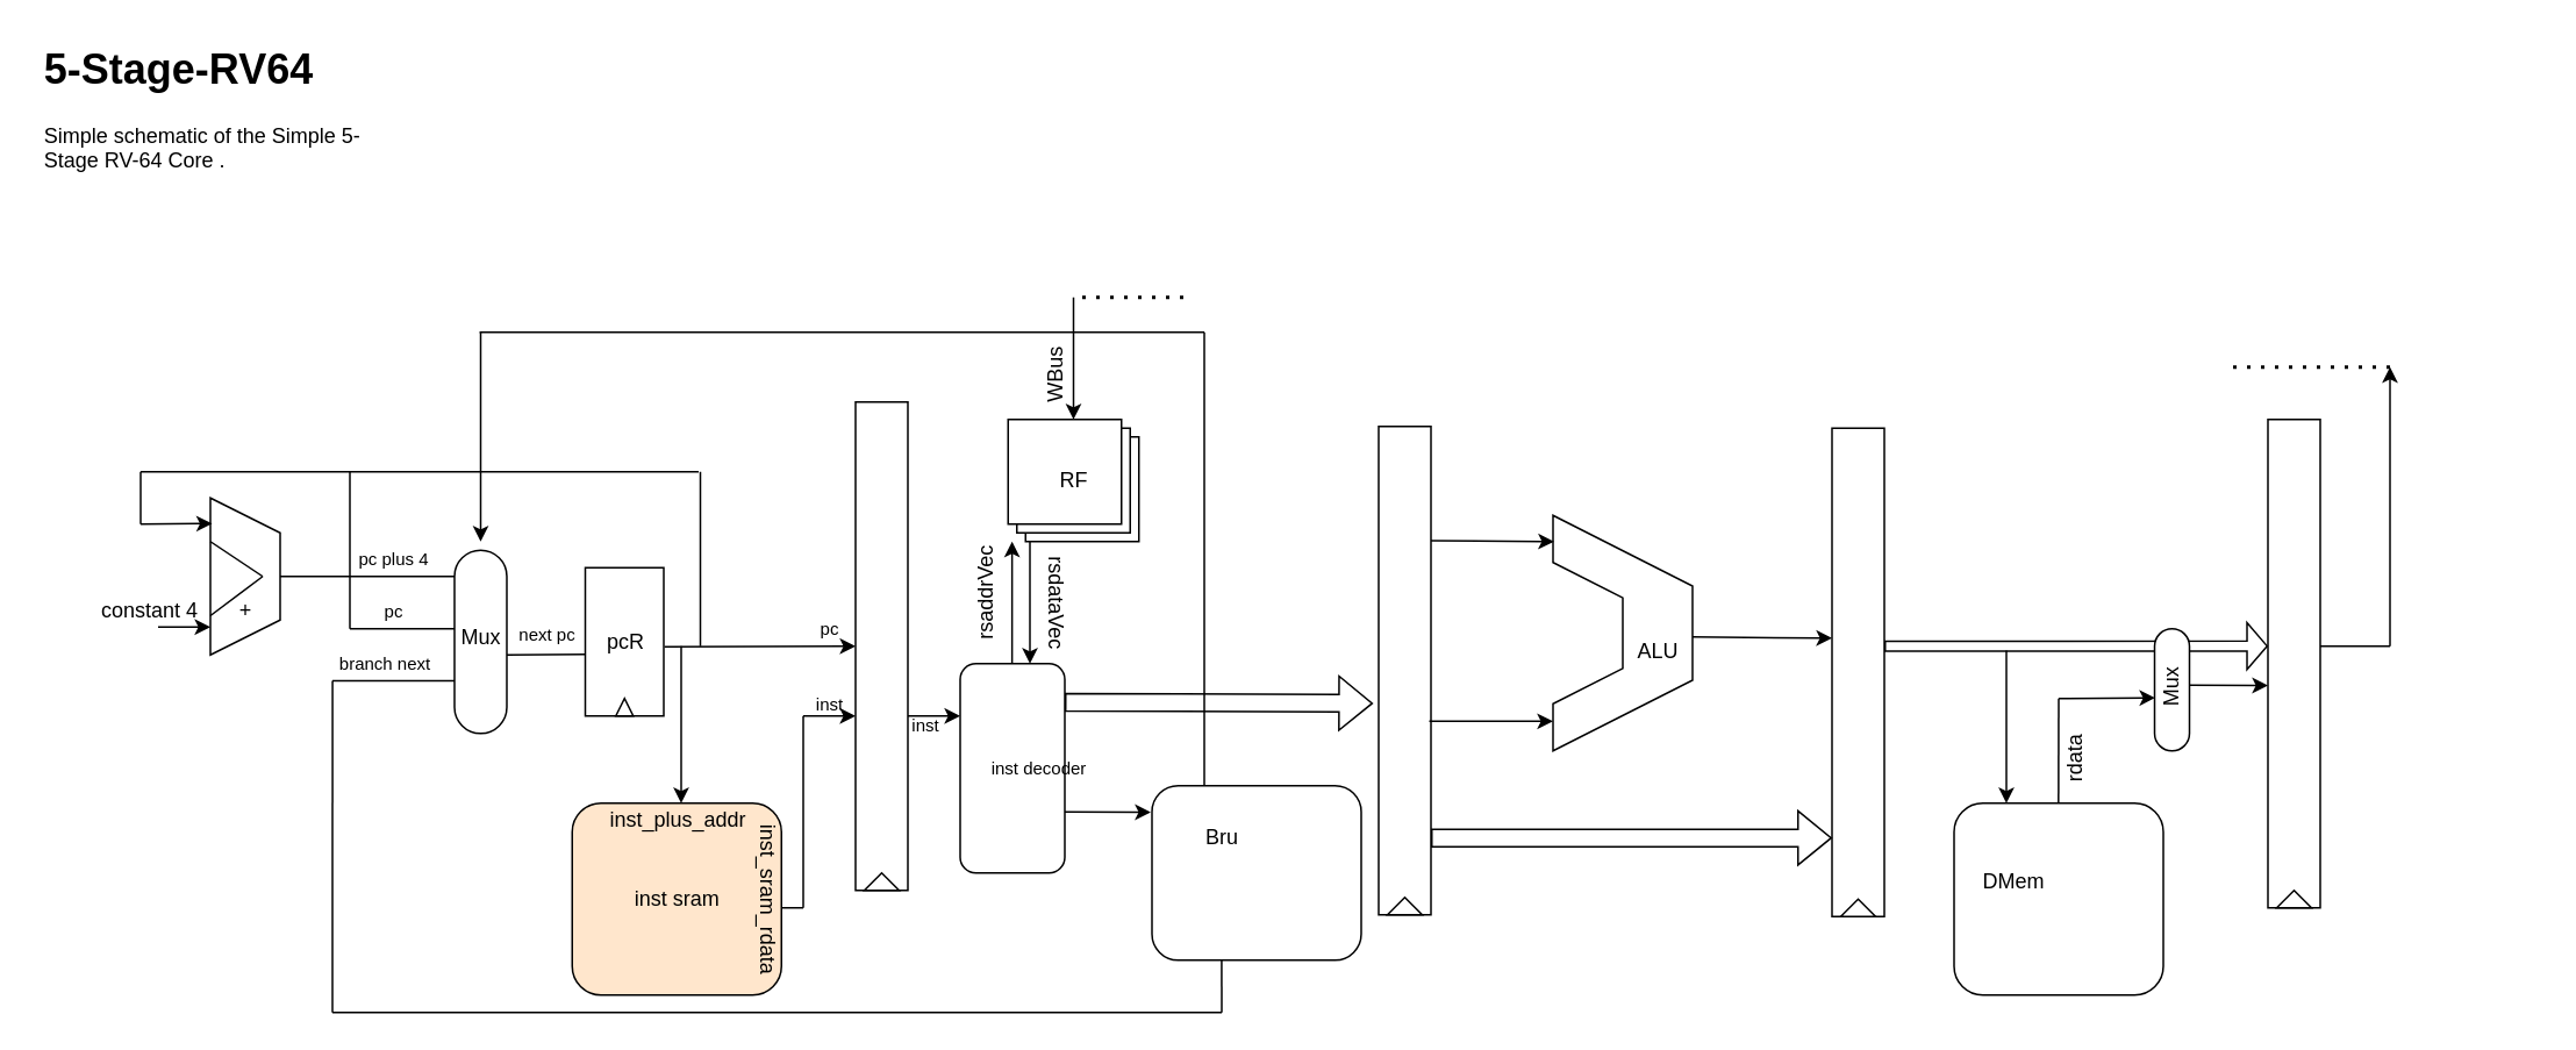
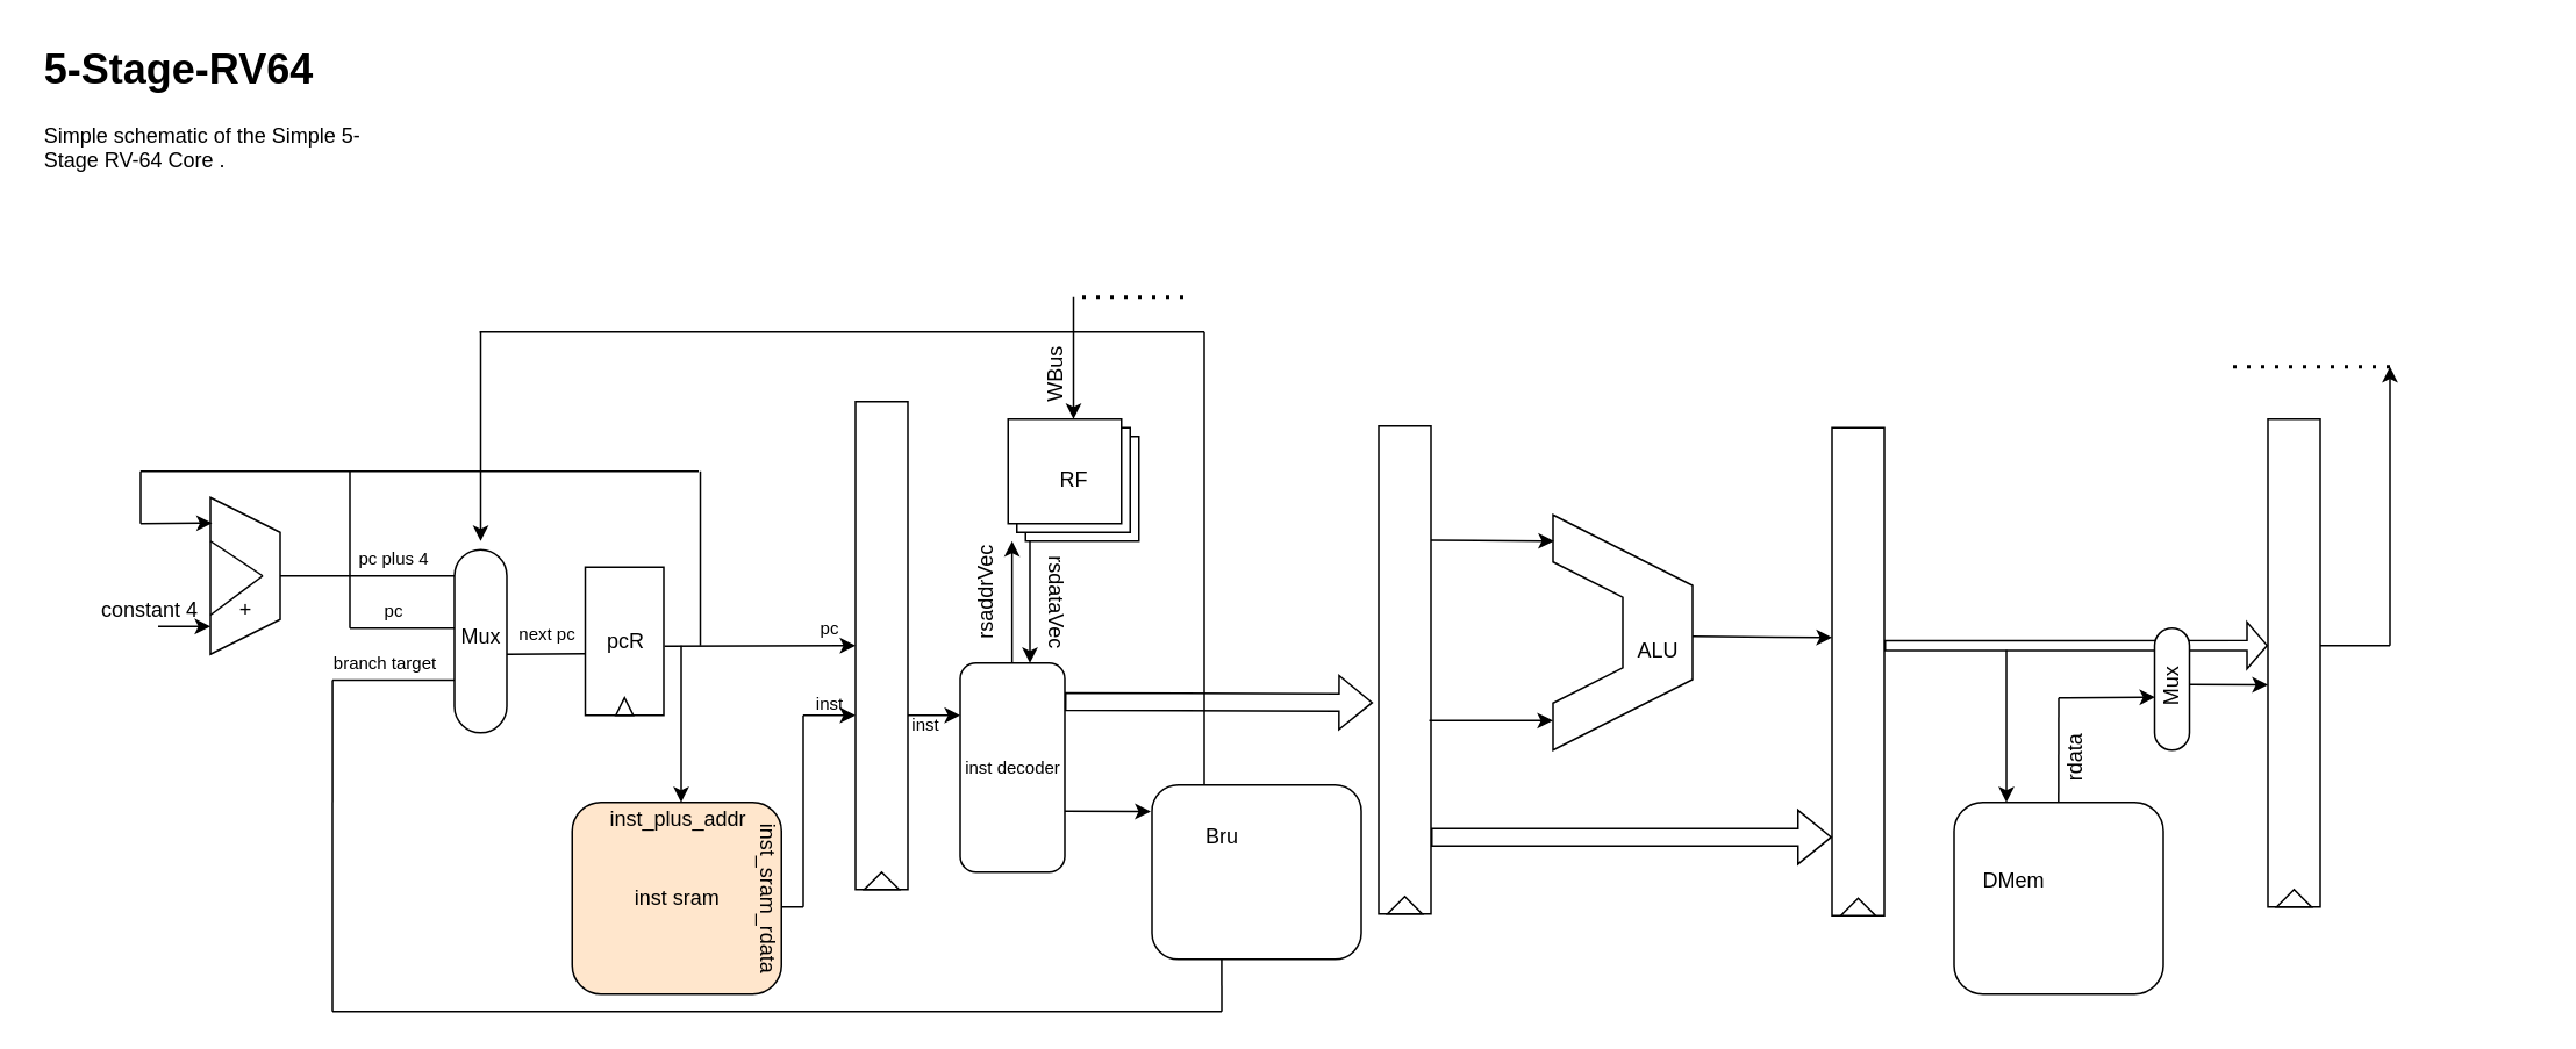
- <mxCell id="34" value="branch next" style="text;html=1;resizable=0;autosize=1;align=center;verticalAlign=middle;points=[];fillColor=none;strokeColor=none;rounded=0;fontSize=10;" parent="1" vertex="1"><mxGeometry x="185" y="370" width="70" height="20" as="geometry" /></mxCell>
+ <mxCell id="34" value="branch target" style="text;html=1;resizable=0;autosize=1;align=center;verticalAlign=middle;points=[];fillColor=none;strokeColor=none;rounded=0;fontSize=10;" parent="1" vertex="1"><mxGeometry x="185" y="370" width="70" height="20" as="geometry" /></mxCell>
- <mxCell id="36" value="inst decoder" style="text;html=1;resizable=0;autosize=1;align=center;verticalAlign=middle;points=[];fillColor=none;strokeColor=none;rounded=0;fontSize=10;" parent="1" vertex="1"><mxGeometry x="560" y="430" width="70" height="20" as="geometry" /></mxCell>
+ <mxCell id="36" value="inst decoder" style="text;html=1;resizable=0;autosize=1;align=center;verticalAlign=middle;points=[];fillColor=none;strokeColor=none;rounded=0;fontSize=10;" parent="1" vertex="1"><mxGeometry x="545" y="430" width="70" height="20" as="geometry" /></mxCell>
